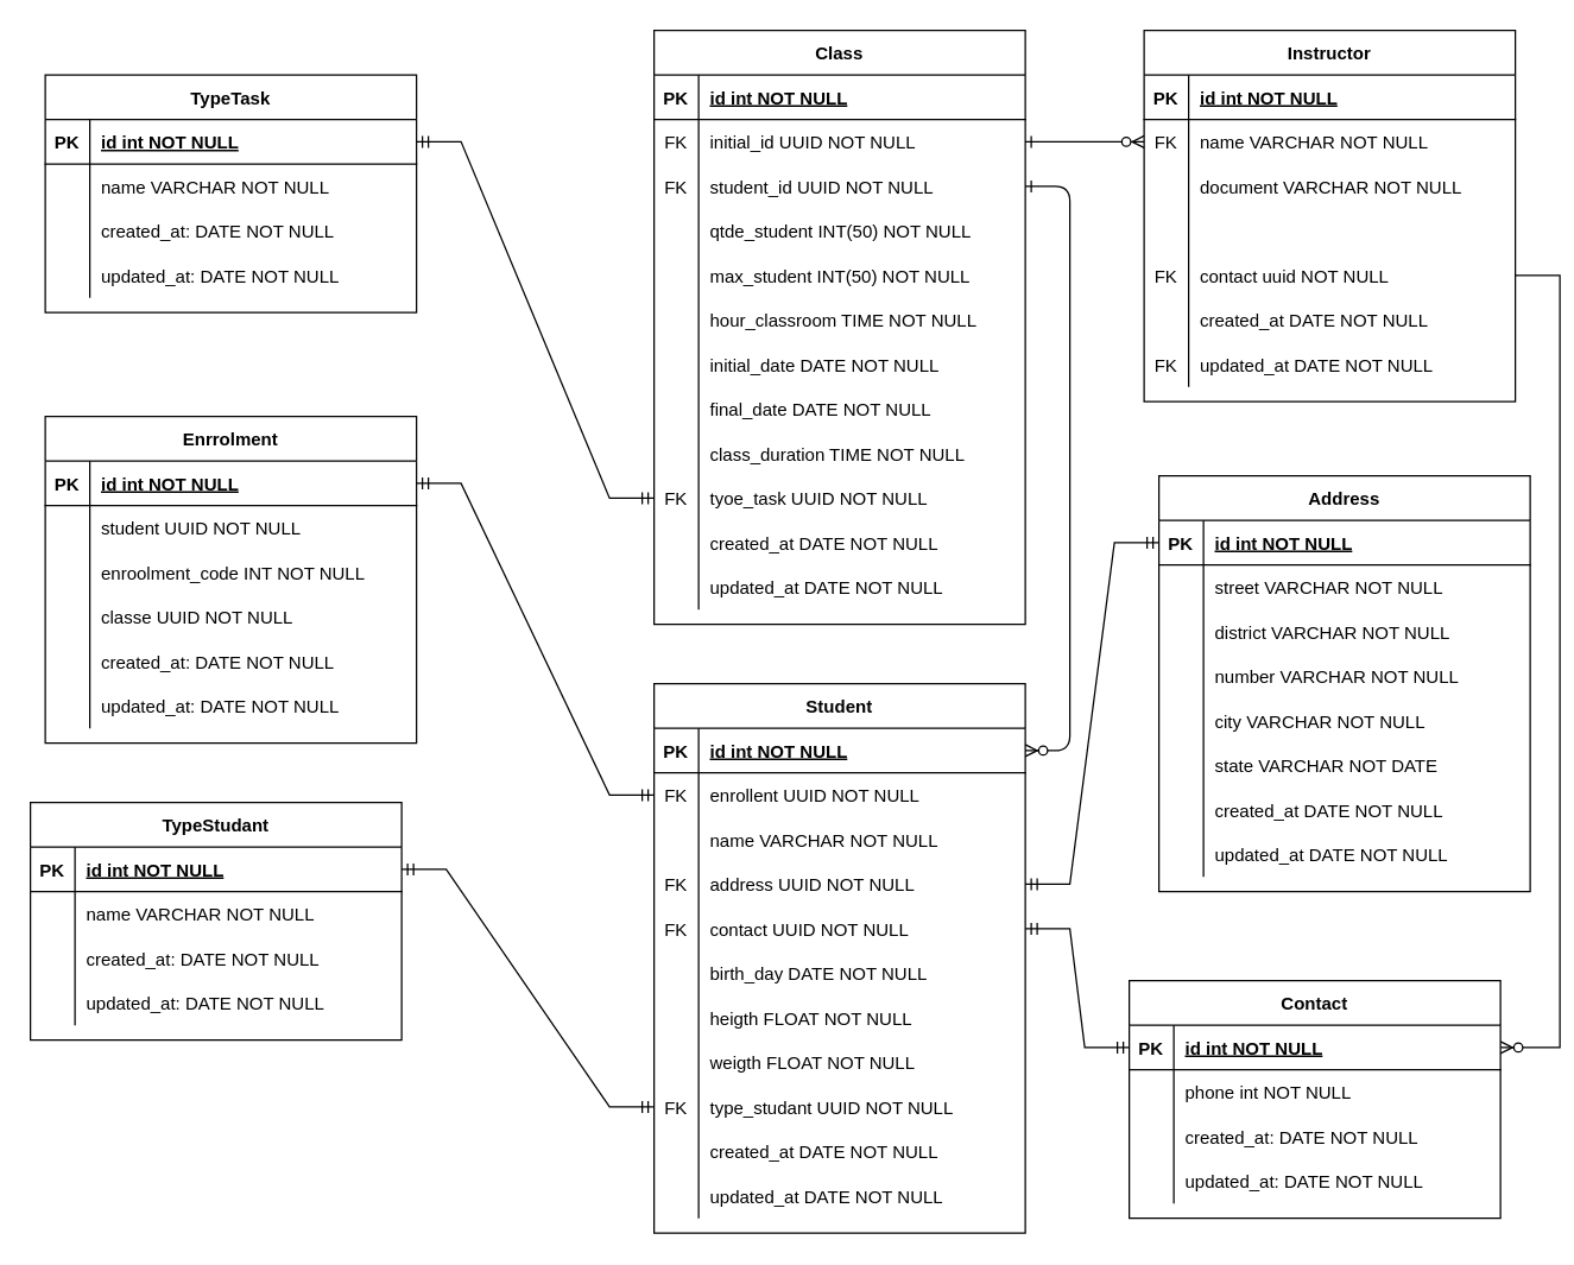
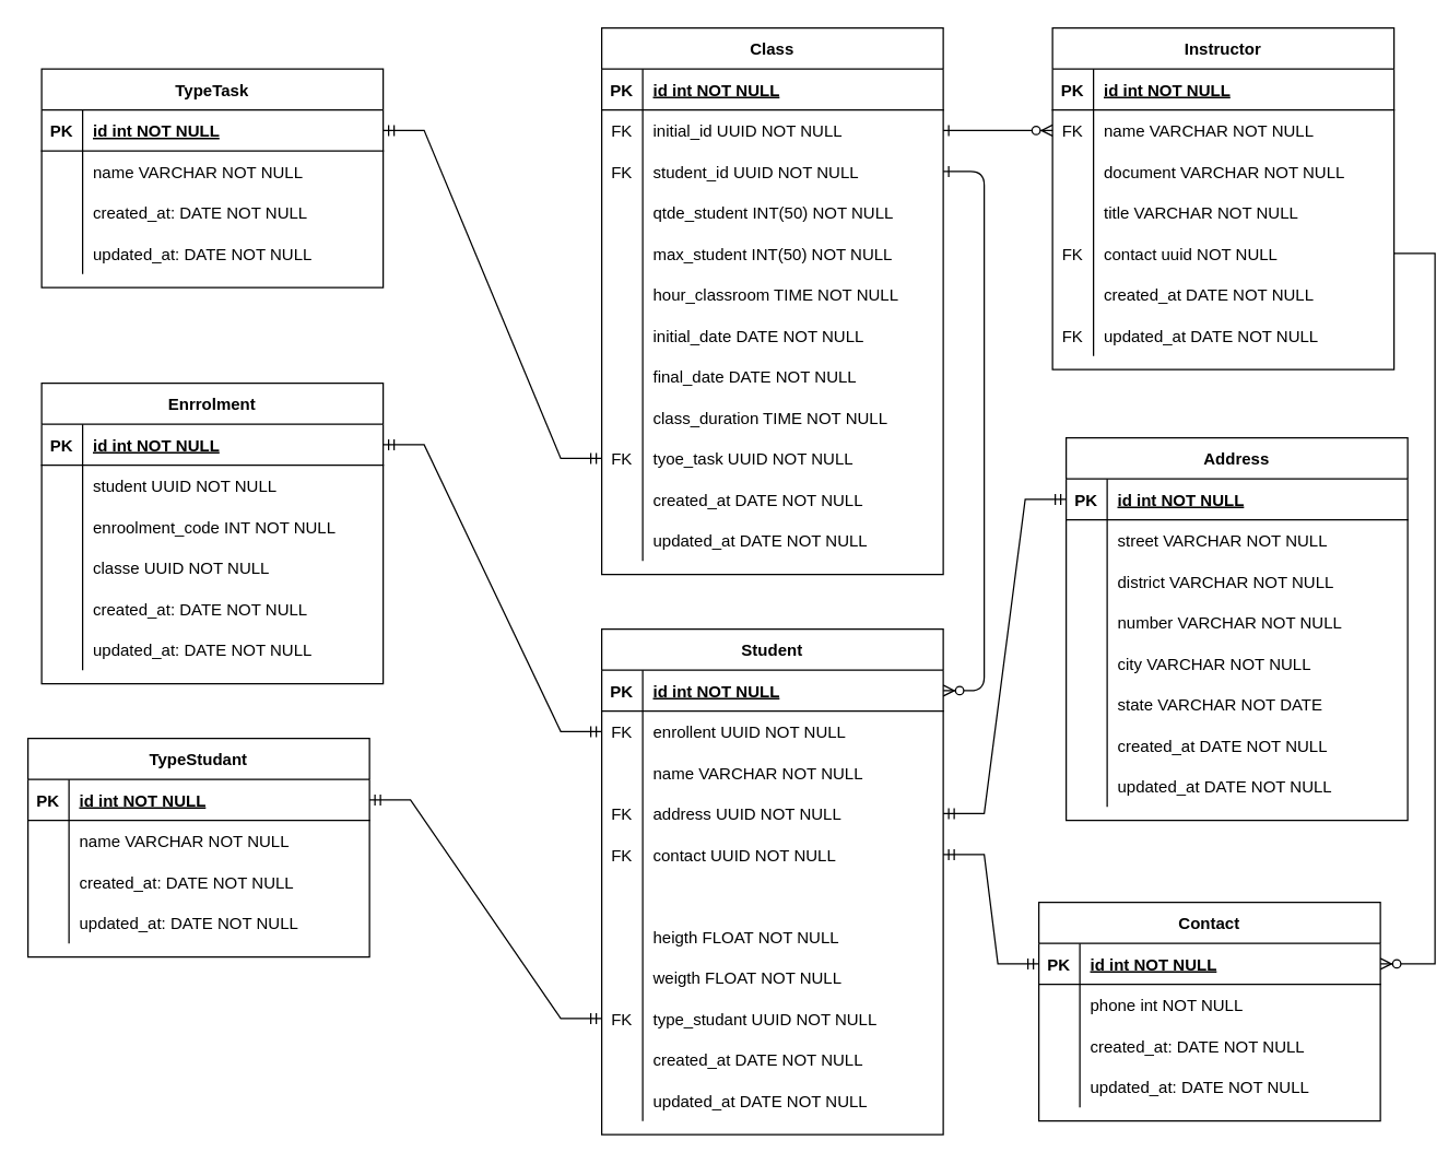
+ <mxCell id="15" value="title VARCHAR NOT NULL" style="shape=partialRectangle;overflow=hidden;connectable=0;fillColor=none;top=0;left=0;bottom=0;right=0;align=left;spacingLeft=6;" parent="13" vertex="1"><mxGeometry x="30" width="220" height="30" as="geometry"><mxRectangle width="220" height="30" as="alternateBounds" /></mxGeometry></mxCell>
- <mxCell id="108" value="birth_day DATE NOT NULL" style="shape=partialRectangle;overflow=hidden;connectable=0;fillColor=none;top=0;left=0;bottom=0;right=0;align=left;spacingLeft=6;" parent="106" vertex="1"><mxGeometry x="30" width="220" height="30" as="geometry"><mxRectangle width="220" height="30" as="alternateBounds" /></mxGeometry></mxCell>
